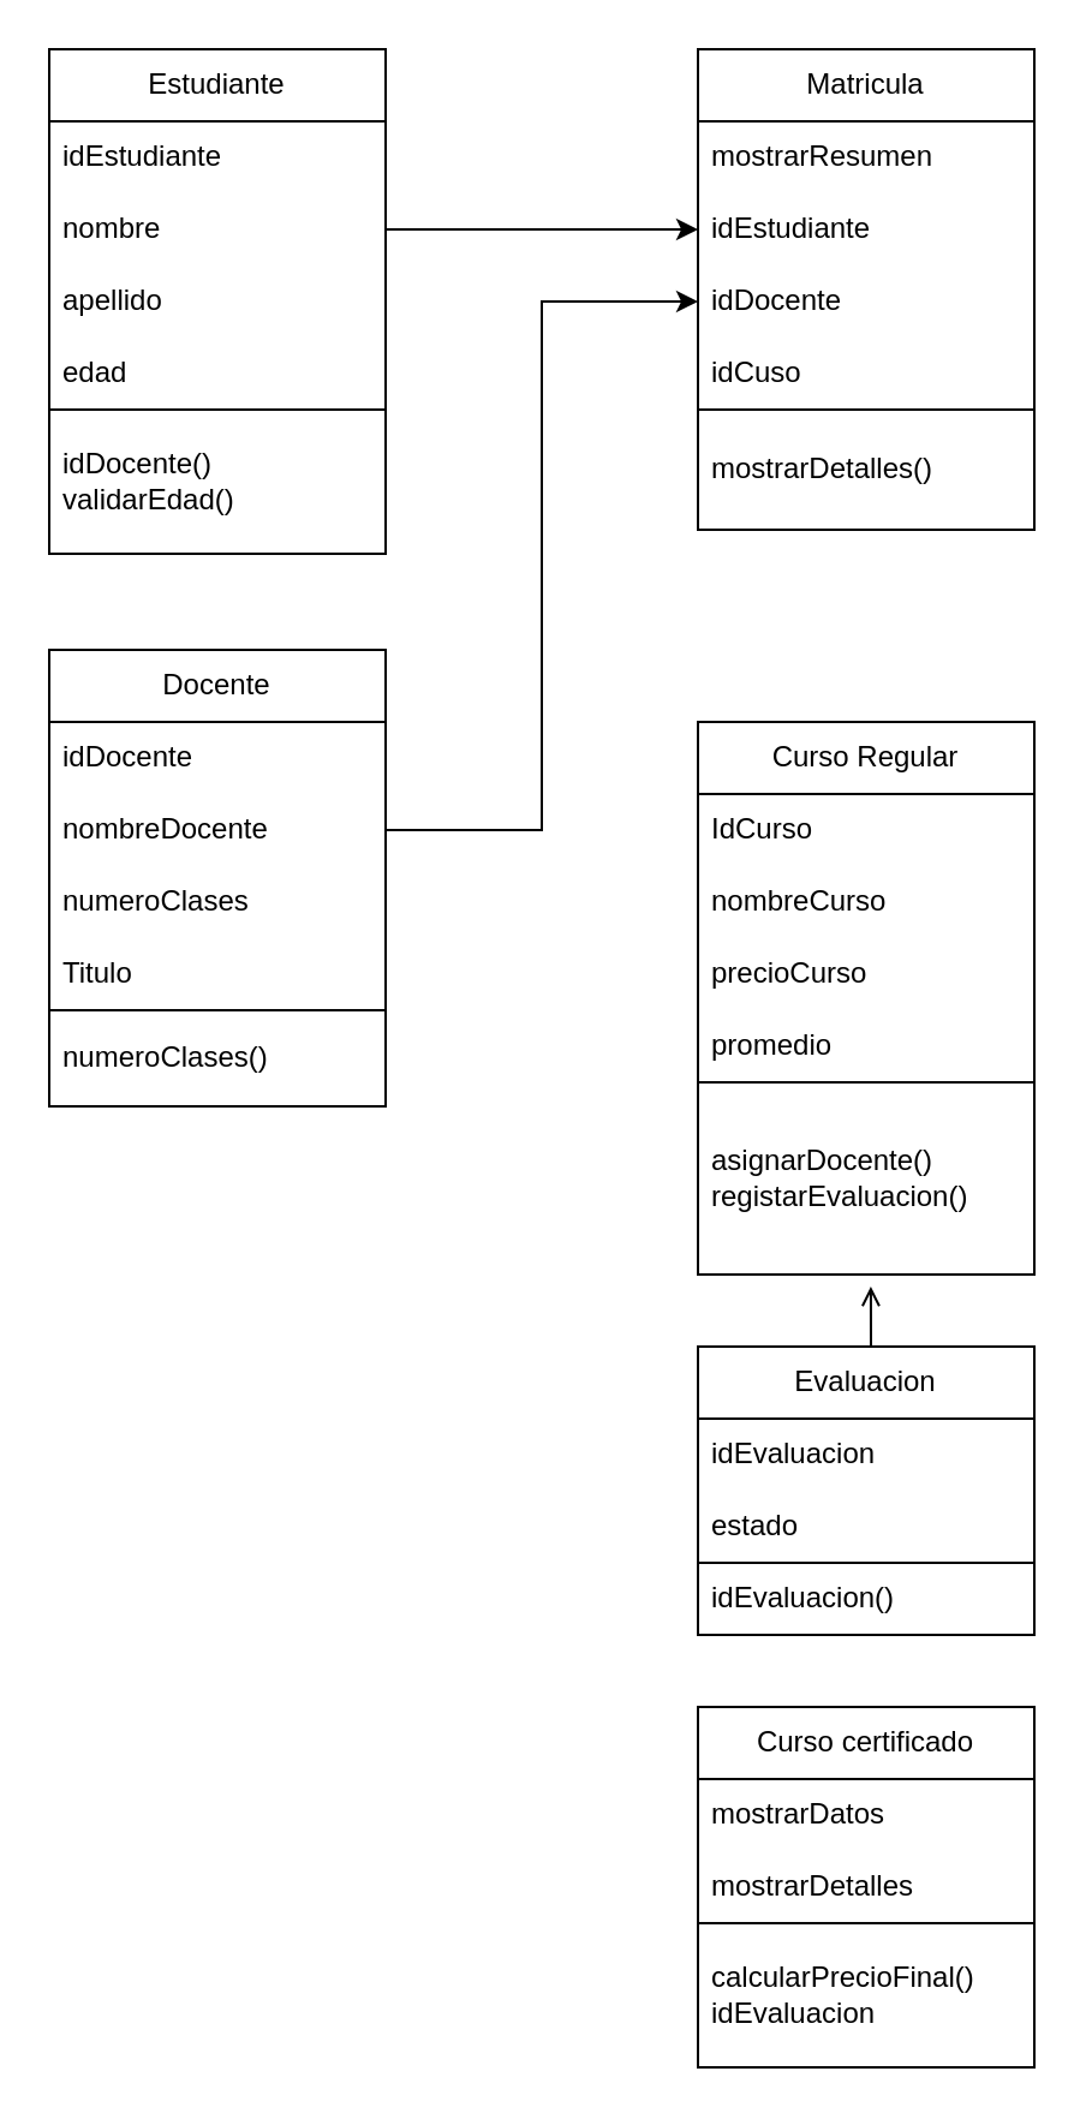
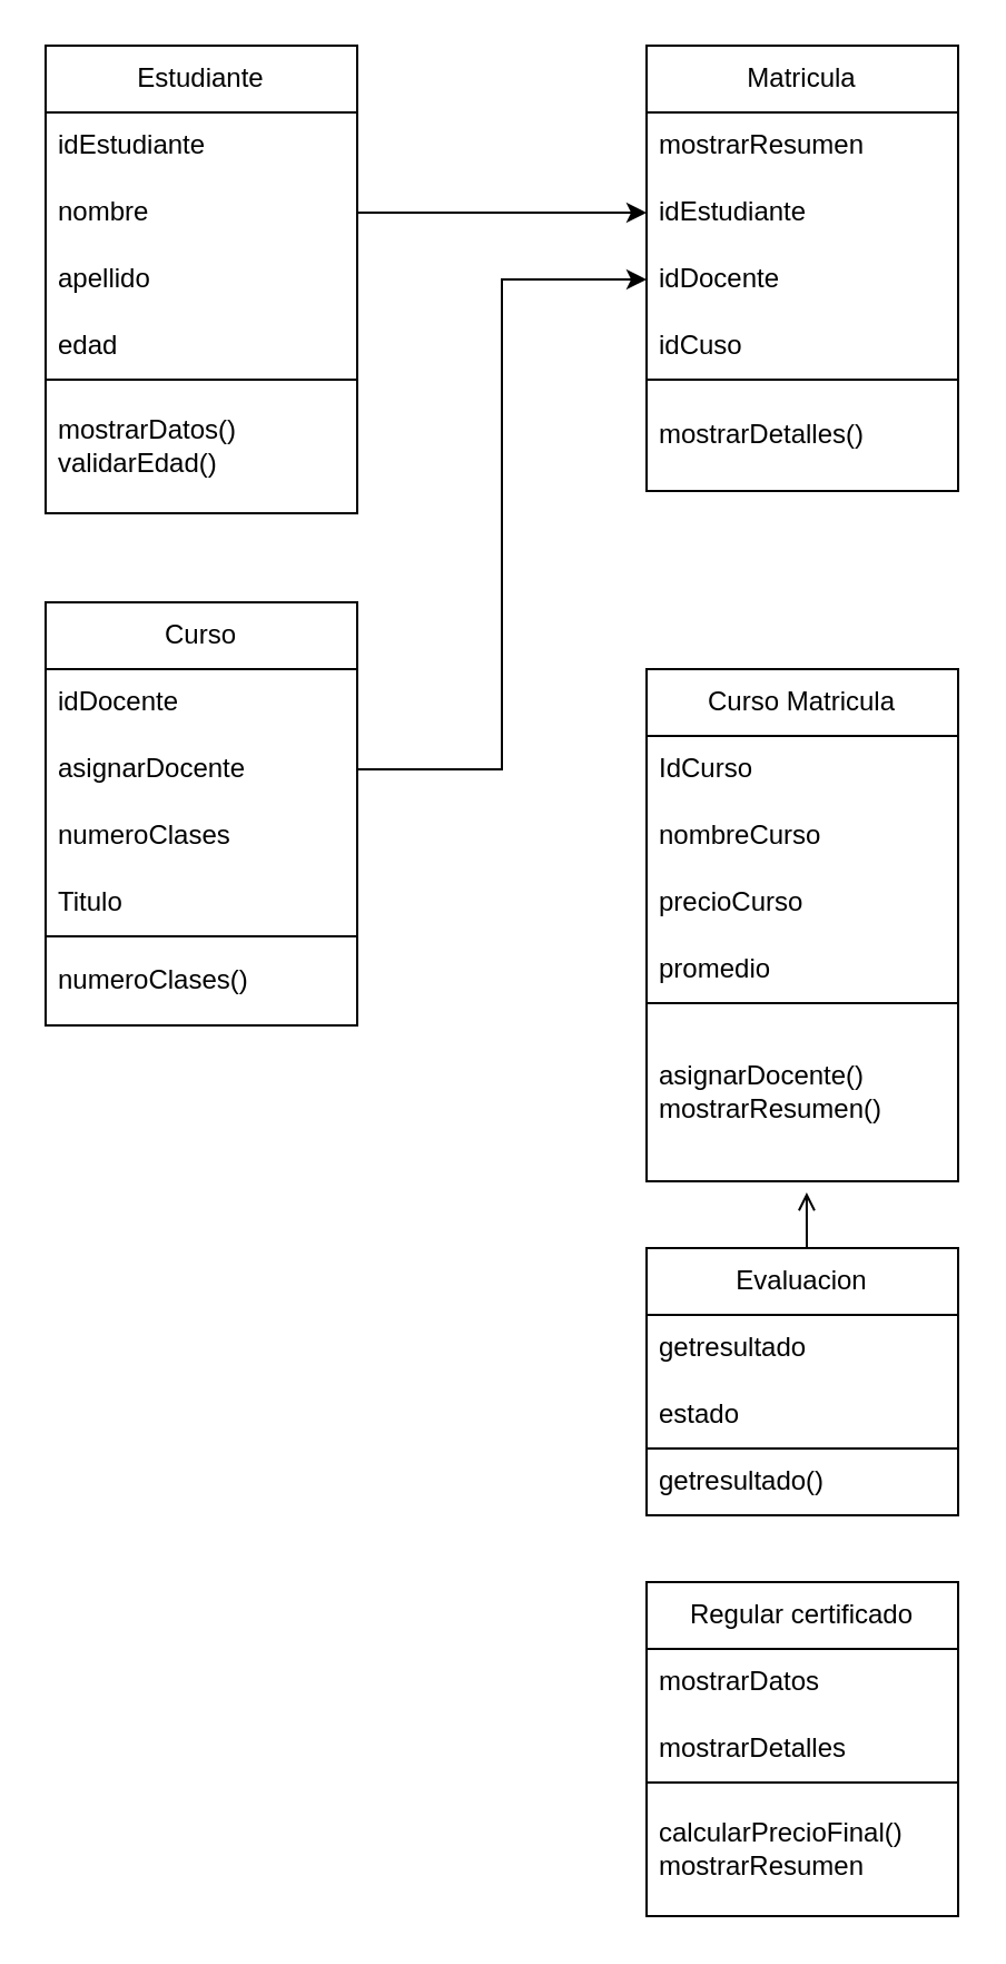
- <mxCell id="7" value="idDocente()&lt;div&gt;validarEdad()&lt;/div&gt;" style="text;strokeColor=default;fillColor=none;align=left;verticalAlign=middle;spacingLeft=4;spacingRight=4;overflow=hidden;points=[[0,0.5],[1,0.5]];portConstraint=eastwest;rotatable=0;whiteSpace=wrap;html=1;" vertex="1" parent="2"><mxGeometry y="150" width="140" height="60" as="geometry" /></mxCell>
+ <mxCell id="7" value="mostrarDatos()&lt;div&gt;validarEdad()&lt;/div&gt;" style="text;strokeColor=default;fillColor=none;align=left;verticalAlign=middle;spacingLeft=4;spacingRight=4;overflow=hidden;points=[[0,0.5],[1,0.5]];portConstraint=eastwest;rotatable=0;whiteSpace=wrap;html=1;" vertex="1" parent="2"><mxGeometry y="150" width="140" height="60" as="geometry" /></mxCell>
- <mxCell id="8" value="Docente" style="swimlane;fontStyle=0;childLayout=stackLayout;horizontal=1;startSize=30;horizontalStack=0;resizeParent=1;resizeParentMax=0;resizeLast=0;collapsible=1;marginBottom=0;whiteSpace=wrap;html=1;" vertex="1" parent="1"><mxGeometry x="20" y="270" width="140" height="190" as="geometry" /></mxCell>
+ <mxCell id="8" value="Curso" style="swimlane;fontStyle=0;childLayout=stackLayout;horizontal=1;startSize=30;horizontalStack=0;resizeParent=1;resizeParentMax=0;resizeLast=0;collapsible=1;marginBottom=0;whiteSpace=wrap;html=1;" vertex="1" parent="1"><mxGeometry x="20" y="270" width="140" height="190" as="geometry" /></mxCell>
- <mxCell id="14" value="Curso Regular" style="swimlane;fontStyle=0;childLayout=stackLayout;horizontal=1;startSize=30;horizontalStack=0;resizeParent=1;resizeParentMax=0;resizeLast=0;collapsible=1;marginBottom=0;whiteSpace=wrap;html=1;" vertex="1" parent="1"><mxGeometry x="290" y="300" width="140" height="230" as="geometry" /></mxCell>
+ <mxCell id="14" value="Curso Matricula" style="swimlane;fontStyle=0;childLayout=stackLayout;horizontal=1;startSize=30;horizontalStack=0;resizeParent=1;resizeParentMax=0;resizeLast=0;collapsible=1;marginBottom=0;whiteSpace=wrap;html=1;" vertex="1" parent="1"><mxGeometry x="290" y="300" width="140" height="230" as="geometry" /></mxCell>
- <mxCell id="10" value="nombreDocente" style="text;strokeColor=none;fillColor=none;align=left;verticalAlign=middle;spacingLeft=4;spacingRight=4;overflow=hidden;points=[[0,0.5],[1,0.5]];portConstraint=eastwest;rotatable=0;whiteSpace=wrap;html=1;" vertex="1" parent="8"><mxGeometry y="60" width="140" height="30" as="geometry" /></mxCell>
+ <mxCell id="10" value="asignarDocente" style="text;strokeColor=none;fillColor=none;align=left;verticalAlign=middle;spacingLeft=4;spacingRight=4;overflow=hidden;points=[[0,0.5],[1,0.5]];portConstraint=eastwest;rotatable=0;whiteSpace=wrap;html=1;" vertex="1" parent="8"><mxGeometry y="60" width="140" height="30" as="geometry" /></mxCell>
- <mxCell id="19" value="&lt;span style=&quot;background-color: transparent; color: light-dark(rgb(0, 0, 0), rgb(255, 255, 255));&quot;&gt;asignarDocente()&lt;/span&gt;&lt;div&gt;&lt;div&gt;registarEvaluacion()&lt;/div&gt;&lt;/div&gt;" style="text;strokeColor=default;fillColor=none;align=left;verticalAlign=middle;spacingLeft=4;spacingRight=4;overflow=hidden;points=[[0,0.5],[1,0.5]];portConstraint=eastwest;rotatable=0;whiteSpace=wrap;html=1;" vertex="1" parent="14"><mxGeometry y="150" width="140" height="80" as="geometry" /></mxCell>
+ <mxCell id="19" value="&lt;span style=&quot;background-color: transparent; color: light-dark(rgb(0, 0, 0), rgb(255, 255, 255));&quot;&gt;asignarDocente()&lt;/span&gt;&lt;div&gt;&lt;div&gt;mostrarResumen()&lt;/div&gt;&lt;/div&gt;" style="text;strokeColor=default;fillColor=none;align=left;verticalAlign=middle;spacingLeft=4;spacingRight=4;overflow=hidden;points=[[0,0.5],[1,0.5]];portConstraint=eastwest;rotatable=0;whiteSpace=wrap;html=1;" vertex="1" parent="14"><mxGeometry y="150" width="140" height="80" as="geometry" /></mxCell>
- <mxCell id="33" value="idEvaluacion" style="text;strokeColor=none;fillColor=none;align=left;verticalAlign=middle;spacingLeft=4;spacingRight=4;overflow=hidden;points=[[0,0.5],[1,0.5]];portConstraint=eastwest;rotatable=0;whiteSpace=wrap;html=1;" vertex="1" parent="32"><mxGeometry y="30" width="140" height="30" as="geometry" /></mxCell>
+ <mxCell id="33" value="getresultado" style="text;strokeColor=none;fillColor=none;align=left;verticalAlign=middle;spacingLeft=4;spacingRight=4;overflow=hidden;points=[[0,0.5],[1,0.5]];portConstraint=eastwest;rotatable=0;whiteSpace=wrap;html=1;" vertex="1" parent="32"><mxGeometry y="30" width="140" height="30" as="geometry" /></mxCell>
- <mxCell id="35" value="idEvaluacion()" style="text;strokeColor=default;fillColor=none;align=left;verticalAlign=middle;spacingLeft=4;spacingRight=4;overflow=hidden;points=[[0,0.5],[1,0.5]];portConstraint=eastwest;rotatable=0;whiteSpace=wrap;html=1;" vertex="1" parent="32"><mxGeometry y="90" width="140" height="30" as="geometry" /></mxCell>
+ <mxCell id="35" value="getresultado()" style="text;strokeColor=default;fillColor=none;align=left;verticalAlign=middle;spacingLeft=4;spacingRight=4;overflow=hidden;points=[[0,0.5],[1,0.5]];portConstraint=eastwest;rotatable=0;whiteSpace=wrap;html=1;" vertex="1" parent="32"><mxGeometry y="90" width="140" height="30" as="geometry" /></mxCell>
- <mxCell id="20" value="Curso certificado" style="swimlane;fontStyle=0;childLayout=stackLayout;horizontal=1;startSize=30;horizontalStack=0;resizeParent=1;resizeParentMax=0;resizeLast=0;collapsible=1;marginBottom=0;whiteSpace=wrap;html=1;" vertex="1" parent="1"><mxGeometry x="290" y="710" width="140" height="150" as="geometry" /></mxCell>
+ <mxCell id="20" value="Regular certificado" style="swimlane;fontStyle=0;childLayout=stackLayout;horizontal=1;startSize=30;horizontalStack=0;resizeParent=1;resizeParentMax=0;resizeLast=0;collapsible=1;marginBottom=0;whiteSpace=wrap;html=1;" vertex="1" parent="1"><mxGeometry x="290" y="710" width="140" height="150" as="geometry" /></mxCell>
- <mxCell id="23" value="calcularPrecioFinal()&lt;div&gt;idEvaluacion&lt;/div&gt;" style="text;strokeColor=default;fillColor=none;align=left;verticalAlign=middle;spacingLeft=4;spacingRight=4;overflow=hidden;points=[[0,0.5],[1,0.5]];portConstraint=eastwest;rotatable=0;whiteSpace=wrap;html=1;" vertex="1" parent="20"><mxGeometry y="90" width="140" height="60" as="geometry" /></mxCell>
+ <mxCell id="23" value="calcularPrecioFinal()&lt;div&gt;mostrarResumen&lt;/div&gt;" style="text;strokeColor=default;fillColor=none;align=left;verticalAlign=middle;spacingLeft=4;spacingRight=4;overflow=hidden;points=[[0,0.5],[1,0.5]];portConstraint=eastwest;rotatable=0;whiteSpace=wrap;html=1;" vertex="1" parent="20"><mxGeometry y="90" width="140" height="60" as="geometry" /></mxCell>
